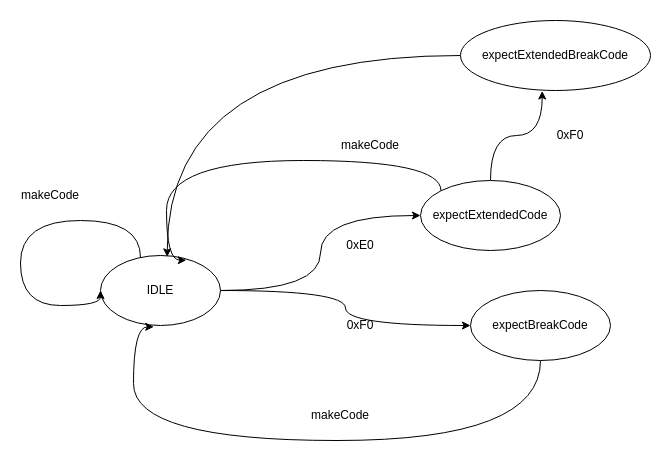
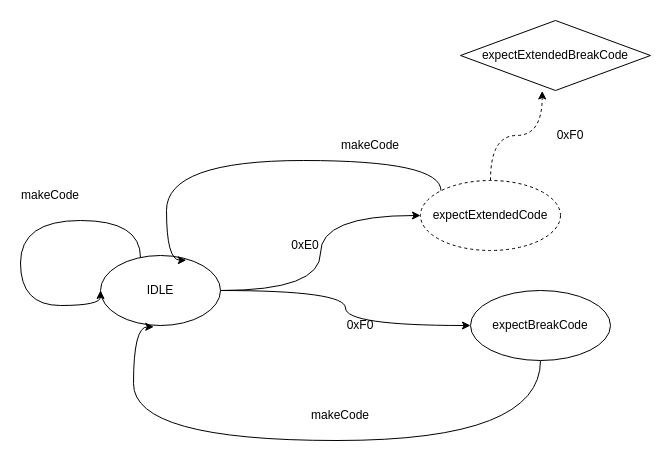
- <mxCell id="18" value="expectExtendedBreakCode" style="ellipse;whiteSpace=wrap;html=1;" vertex="1" parent="1"><mxGeometry x="460" y="20" width="190" height="70" as="geometry" /></mxCell>
+ <mxCell id="18" value="expectExtendedBreakCode" style="rhombus;whiteSpace=wrap;html=1;" vertex="1" parent="1"><mxGeometry x="460" y="20" width="190" height="70" as="geometry" /></mxCell>
- <mxCell id="17" style="edgeStyle=orthogonalEdgeStyle;curved=1;orthogonalLoop=1;jettySize=auto;html=1;entryX=0.556;entryY=0.019;entryDx=0;entryDy=0;entryPerimeter=0;" edge="1" parent="1" source="18" target="4"><mxGeometry relative="1" as="geometry" /></mxCell>
- <mxCell id="12" style="edgeStyle=orthogonalEdgeStyle;curved=1;orthogonalLoop=1;jettySize=auto;html=1;entryX=0.43;entryY=1.007;entryDx=0;entryDy=0;entryPerimeter=0;" edge="1" parent="1" source="13" target="18"><mxGeometry relative="1" as="geometry" /></mxCell>
+ <mxCell id="12" style="edgeStyle=orthogonalEdgeStyle;curved=1;orthogonalLoop=1;jettySize=auto;html=1;entryX=0.43;entryY=1.007;entryDx=0;entryDy=0;entryPerimeter=0;dashed=1;" edge="1" parent="1" source="13" target="18"><mxGeometry relative="1" as="geometry" /></mxCell>
- <mxCell id="13" value="expectExtendedCode" style="ellipse;whiteSpace=wrap;html=1;" vertex="1" parent="1"><mxGeometry x="420" y="180" width="140" height="70" as="geometry" /></mxCell>
+ <mxCell id="13" value="expectExtendedCode" style="ellipse;whiteSpace=wrap;html=1;dashed=1;" vertex="1" parent="1"><mxGeometry x="420" y="180" width="140" height="70" as="geometry" /></mxCell>
- <mxCell id="14" value="0xE0" style="text;html=1;strokeColor=none;fillColor=none;align=center;verticalAlign=middle;whiteSpace=wrap;rounded=0;" vertex="1" parent="1"><mxGeometry x="330" y="230" width="60" height="30" as="geometry" /></mxCell>
+ <mxCell id="14" value="0xE0" style="text;html=1;strokeColor=none;fillColor=none;align=center;verticalAlign=middle;whiteSpace=wrap;rounded=0;" vertex="1" parent="1"><mxGeometry x="275" y="230" width="60" height="30" as="geometry" /></mxCell>
